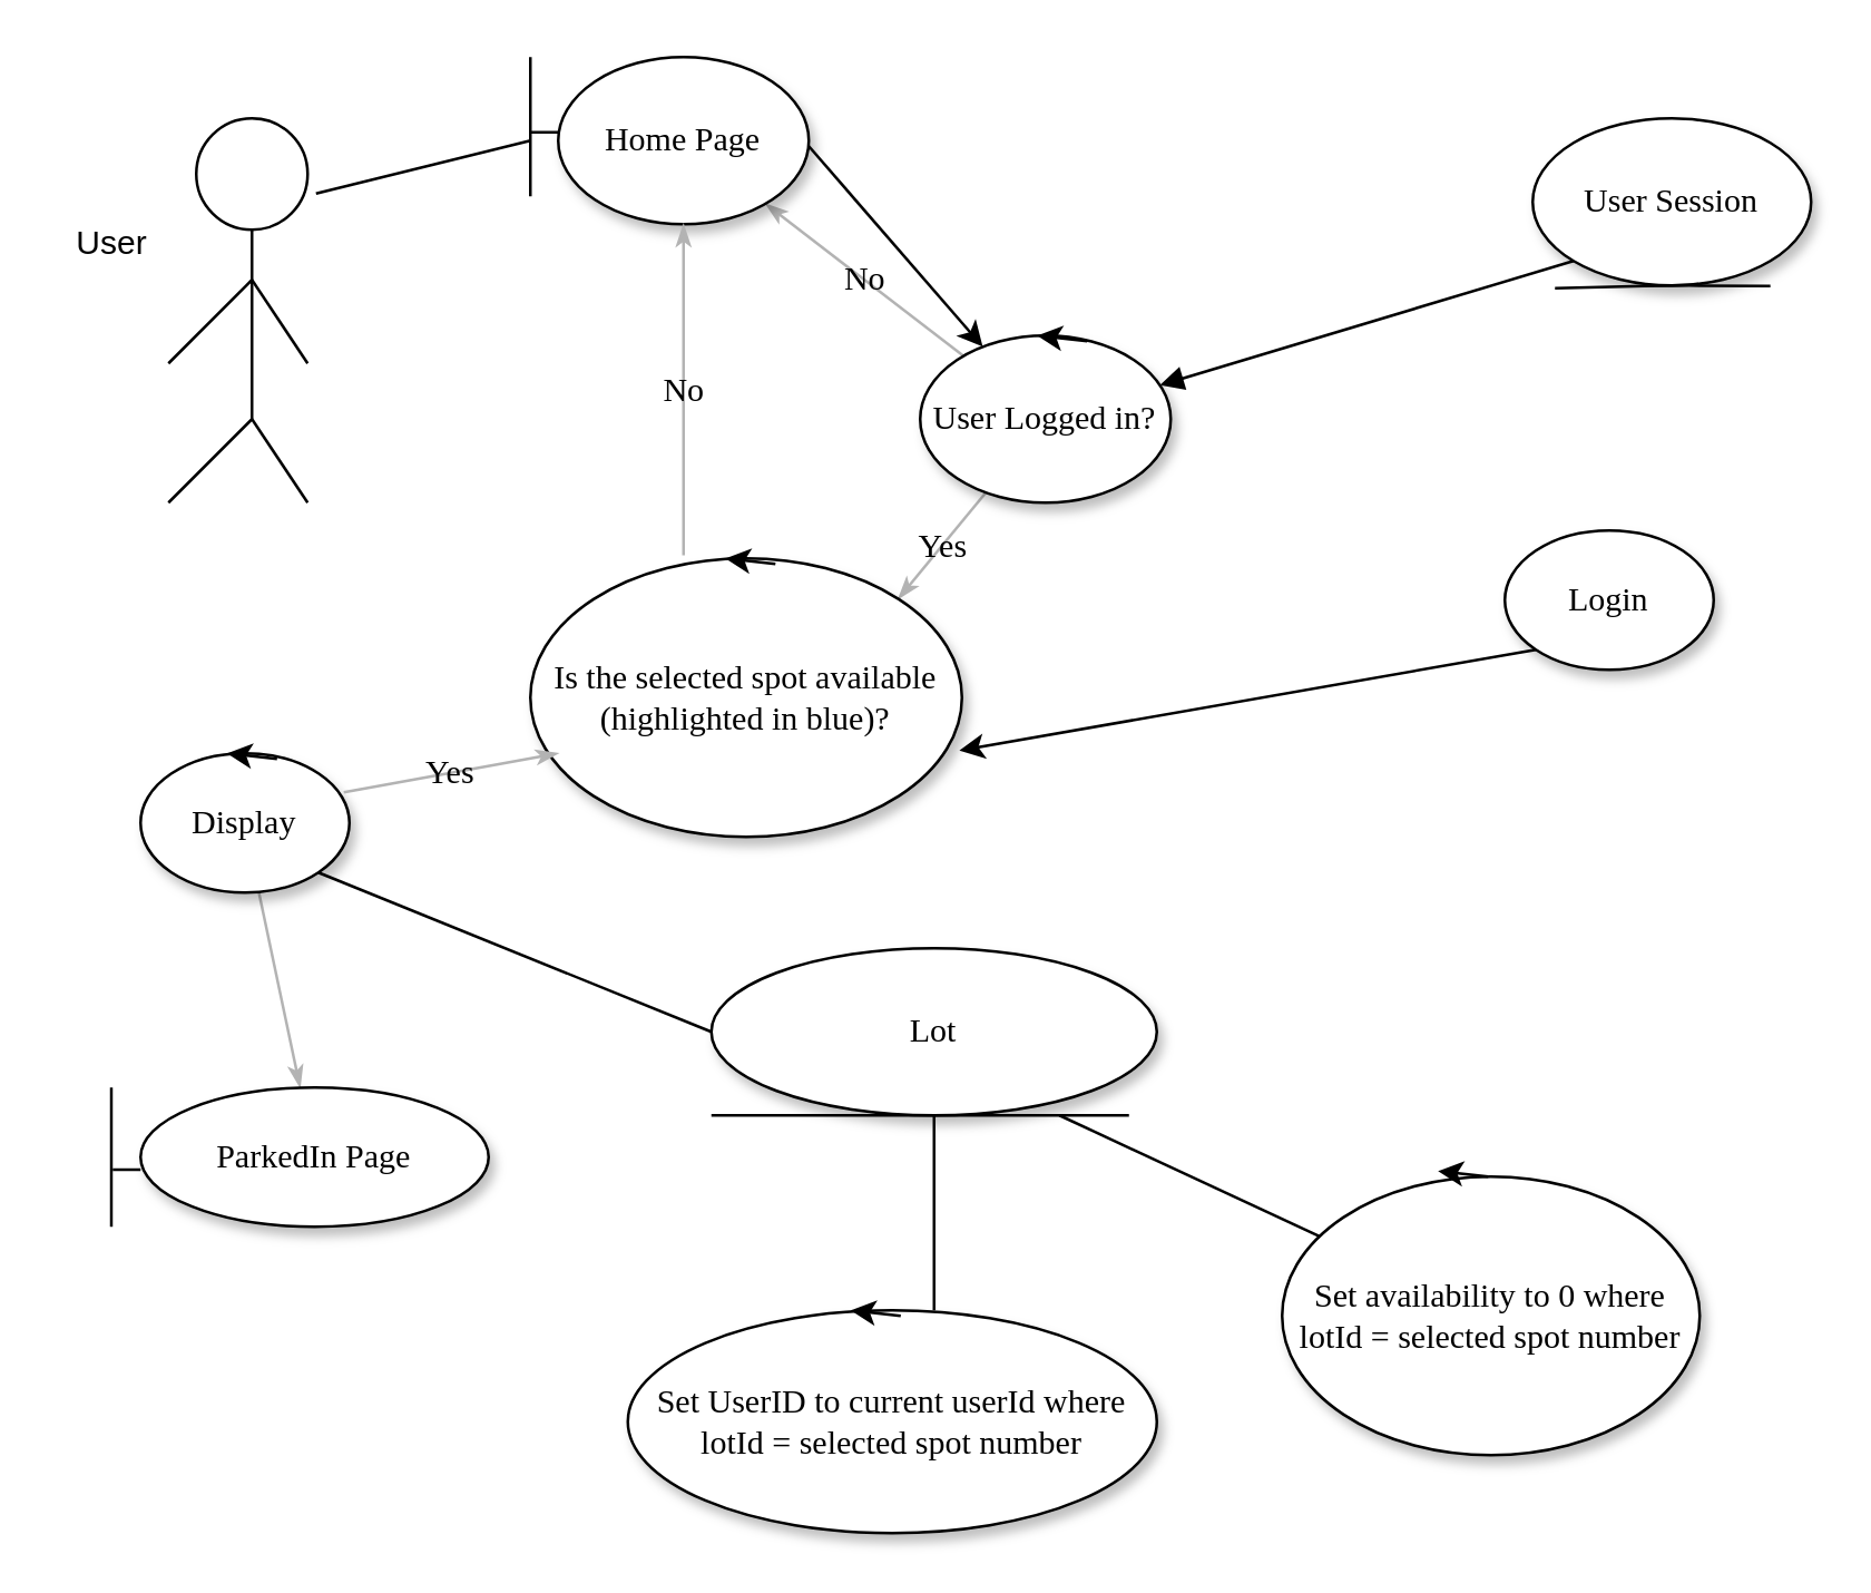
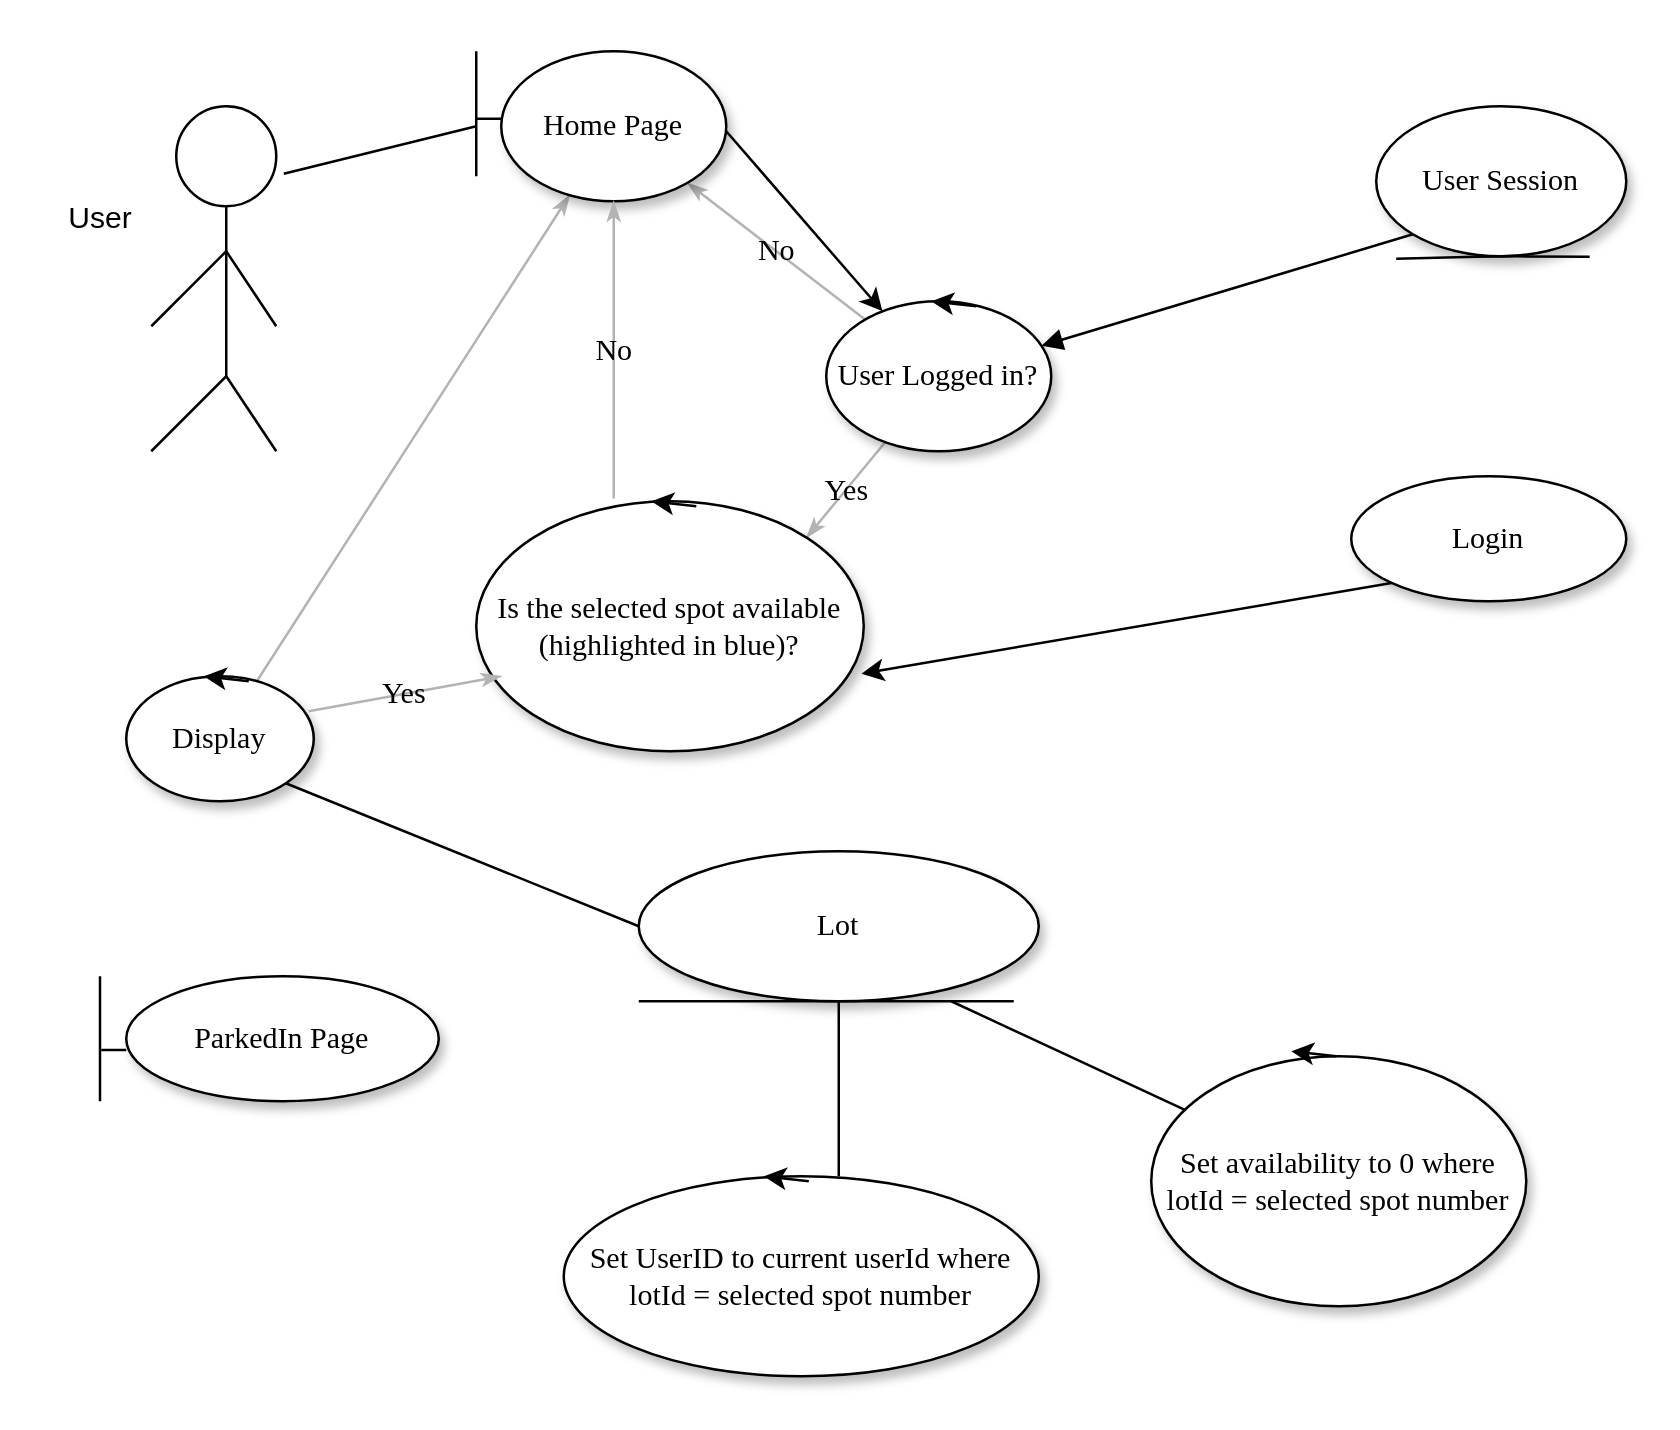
- <mxCell id="5" value="&lt;span&gt;Login&lt;/span&gt;" style="ellipse;whiteSpace=wrap;html=1;rounded=0;shadow=1;comic=0;labelBackgroundColor=none;strokeWidth=1;fontFamily=Verdana;fontSize=12;align=center;" parent="1" vertex="1"><mxGeometry x="540" y="190" width="75" height="50" as="geometry" /></mxCell>
+ <mxCell id="5" value="&lt;span&gt;Login&lt;/span&gt;" style="ellipse;whiteSpace=wrap;html=1;rounded=0;shadow=1;comic=0;labelBackgroundColor=none;strokeWidth=1;fontFamily=Verdana;fontSize=12;align=center;" parent="1" vertex="1"><mxGeometry x="540" y="190" width="110" height="50" as="geometry" /></mxCell>
- <mxCell id="7" value="" style="edgeStyle=none;rounded=1;html=1;labelBackgroundColor=none;startArrow=none;startFill=0;startSize=5;endArrow=classicThin;endFill=1;endSize=5;jettySize=auto;orthogonalLoop=1;strokeColor=#B3B3B3;strokeWidth=1;fontFamily=Verdana;fontSize=12" parent="1" source="8" target="9" edge="1"><mxGeometry relative="1" as="geometry" /></mxCell>
+ <mxCell id="7" value="" style="edgeStyle=none;rounded=1;html=1;labelBackgroundColor=none;startArrow=none;startFill=0;startSize=5;endArrow=classicThin;endFill=1;endSize=5;jettySize=auto;orthogonalLoop=1;strokeColor=#B3B3B3;strokeWidth=1;fontFamily=Verdana;fontSize=12;" parent="1" source="8" target="20" edge="1"><mxGeometry relative="1" as="geometry" /></mxCell>
